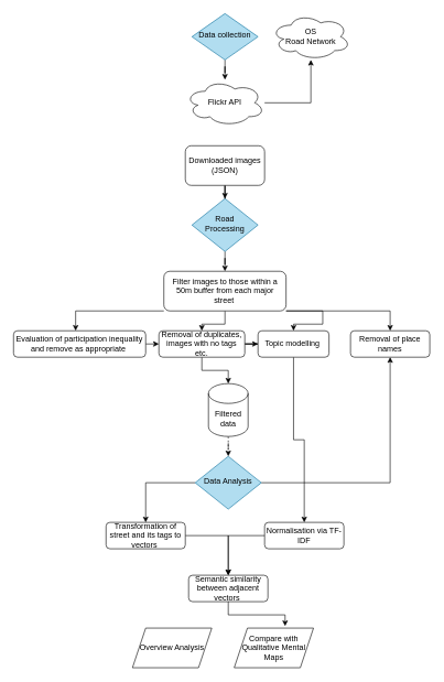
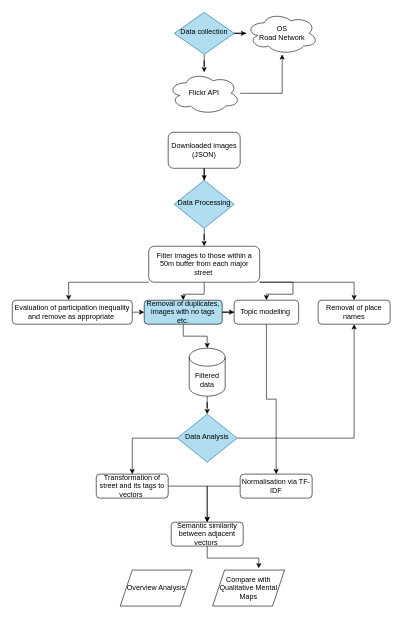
+ <mxCell id="20" value="" style="edgeStyle=orthogonalEdgeStyle;rounded=0;orthogonalLoop=1;jettySize=auto;html=1;" edge="1" parent="1" source="21" target="22"><mxGeometry relative="1" as="geometry" /></mxCell>
- <mxCell id="8" value="Road Processing" style="rhombus;whiteSpace=wrap;html=1;shadow=0;fontFamily=Helvetica;fontSize=12;align=center;strokeWidth=1;spacing=6;spacingTop=-4;fillColor=#b1ddf0;strokeColor=#10739e;" parent="1" vertex="1"><mxGeometry x="290" y="300" width="100" height="80" as="geometry" /></mxCell>
+ <mxCell id="8" value="Data Processing" style="rhombus;whiteSpace=wrap;html=1;shadow=0;fontFamily=Helvetica;fontSize=12;align=center;strokeWidth=1;spacing=6;spacingTop=-4;fillColor=#b1ddf0;strokeColor=#10739e;" parent="1" vertex="1"><mxGeometry x="290" y="300" width="100" height="80" as="geometry" /></mxCell>
- <mxCell id="25" value="Removal of duplicates, images with no tags etc." style="rounded=1;whiteSpace=wrap;html=1;fontSize=12;glass=0;strokeWidth=1;shadow=0;" vertex="1" parent="1"><mxGeometry x="240" y="500" width="130" height="40" as="geometry" /></mxCell>
+ <mxCell id="25" value="Removal of duplicates, images with no tags etc." style="rounded=1;whiteSpace=wrap;html=1;fontSize=12;glass=0;strokeWidth=1;shadow=0;fillColor=#b1ddf0;" vertex="1" parent="1"><mxGeometry x="240" y="500" width="130" height="40" as="geometry" /></mxCell>
- <mxCell id="29" value="" style="edgeStyle=orthogonalEdgeStyle;rounded=0;orthogonalLoop=1;jettySize=auto;html=1;dashed=1;" edge="1" parent="1" source="30" target="33"><mxGeometry relative="1" as="geometry" /></mxCell>
+ <mxCell id="29" value="" style="edgeStyle=orthogonalEdgeStyle;rounded=0;orthogonalLoop=1;jettySize=auto;html=1;" edge="1" parent="1" source="30" target="33"><mxGeometry relative="1" as="geometry" /></mxCell>
